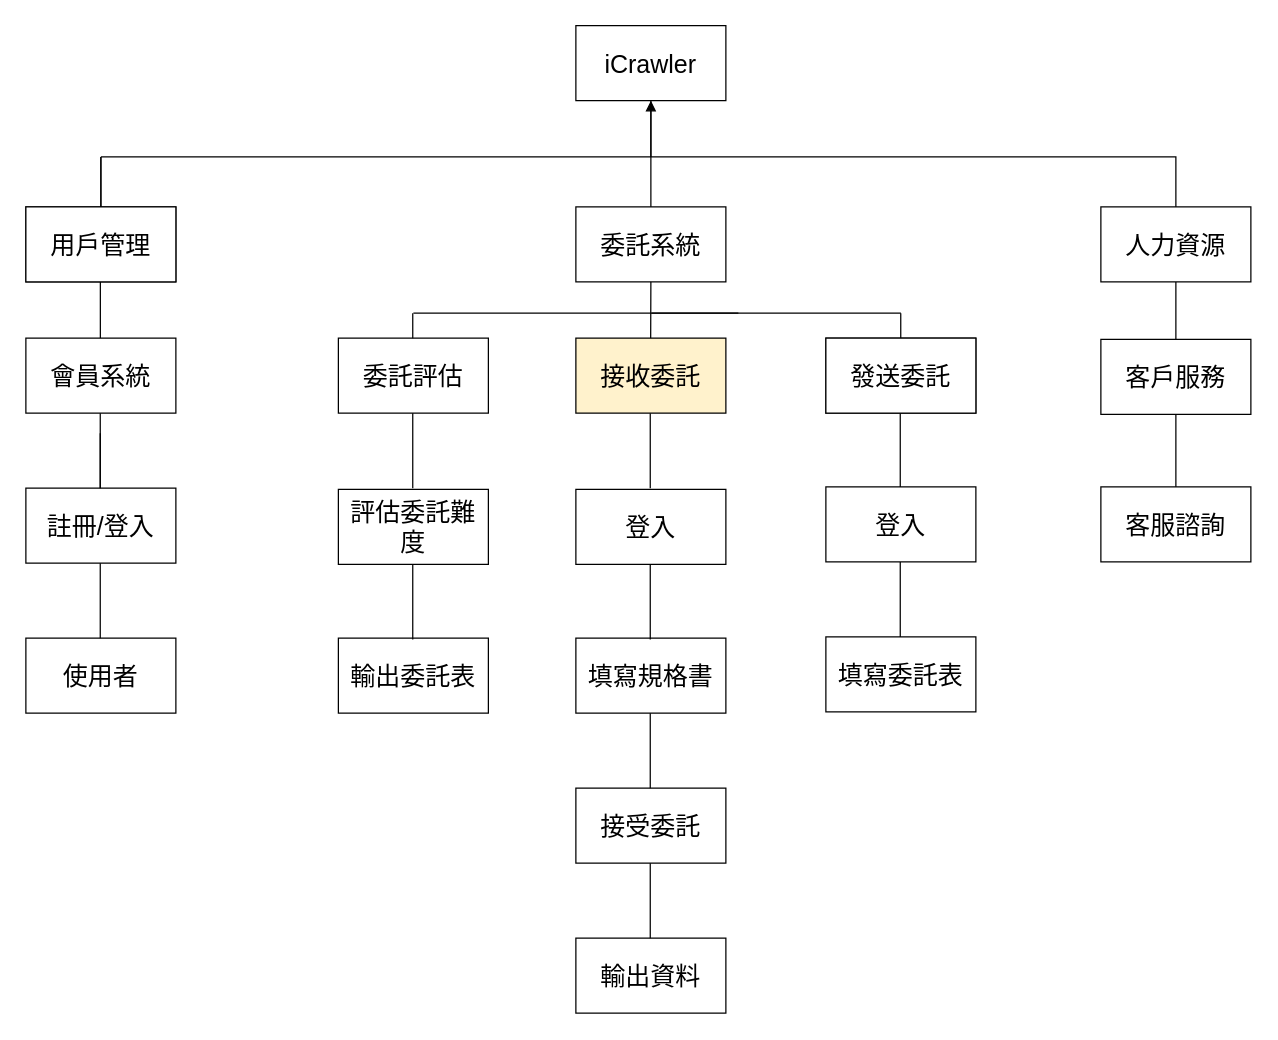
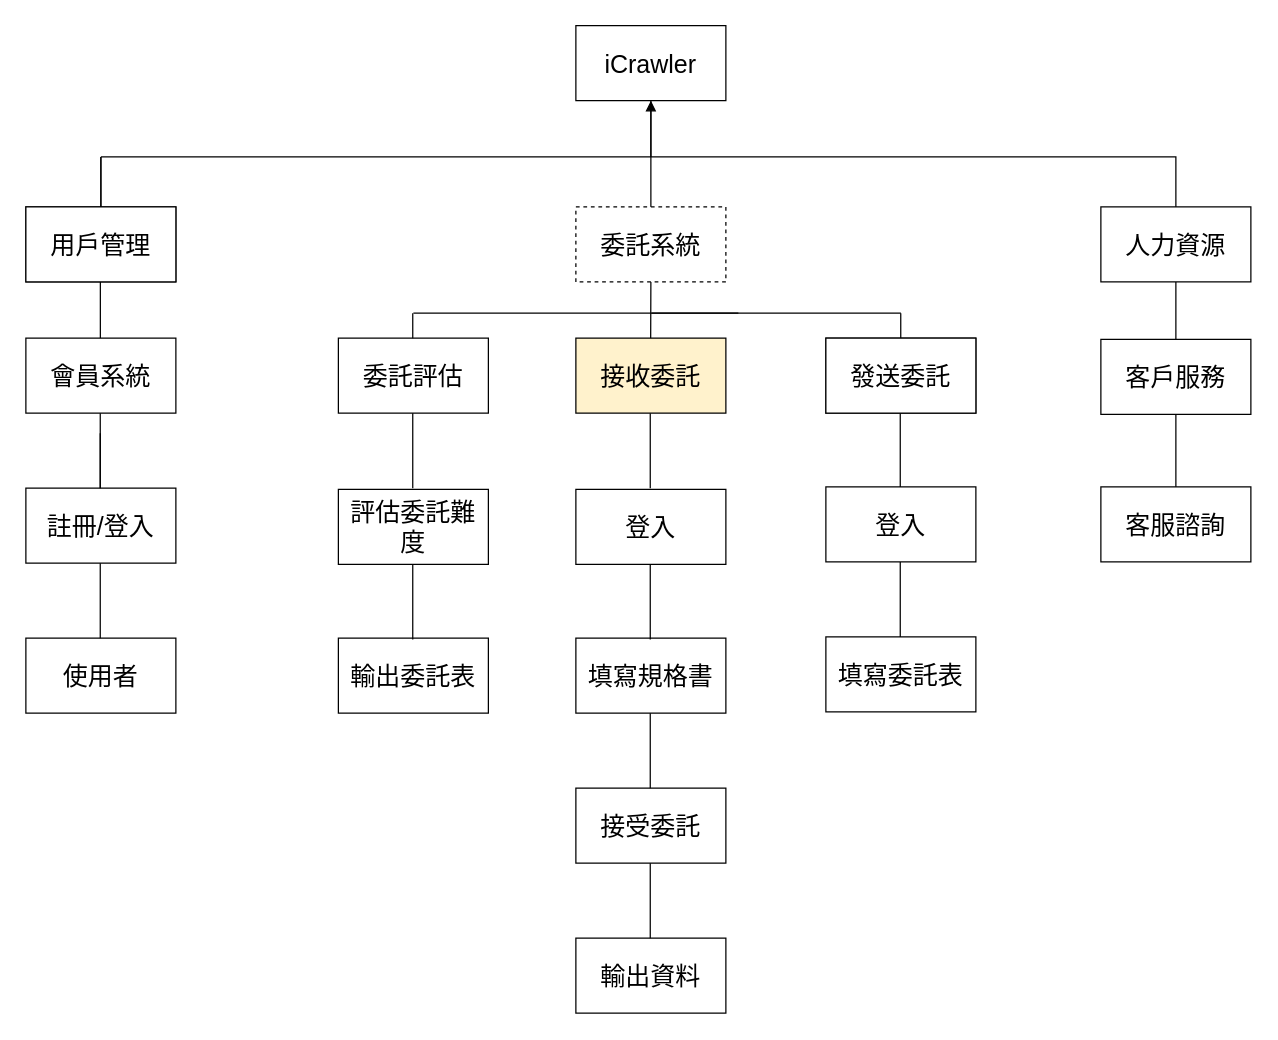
- <mxCell id="15" value="委託系統" style="rounded=0;whiteSpace=wrap;html=1;fontSize=20;" vertex="1" parent="1"><mxGeometry x="460" y="165" width="120" height="60" as="geometry" /></mxCell>
+ <mxCell id="15" value="委託系統" style="rounded=0;whiteSpace=wrap;html=1;fontSize=20;dashed=1;" vertex="1" parent="1"><mxGeometry x="460" y="165" width="120" height="60" as="geometry" /></mxCell>
